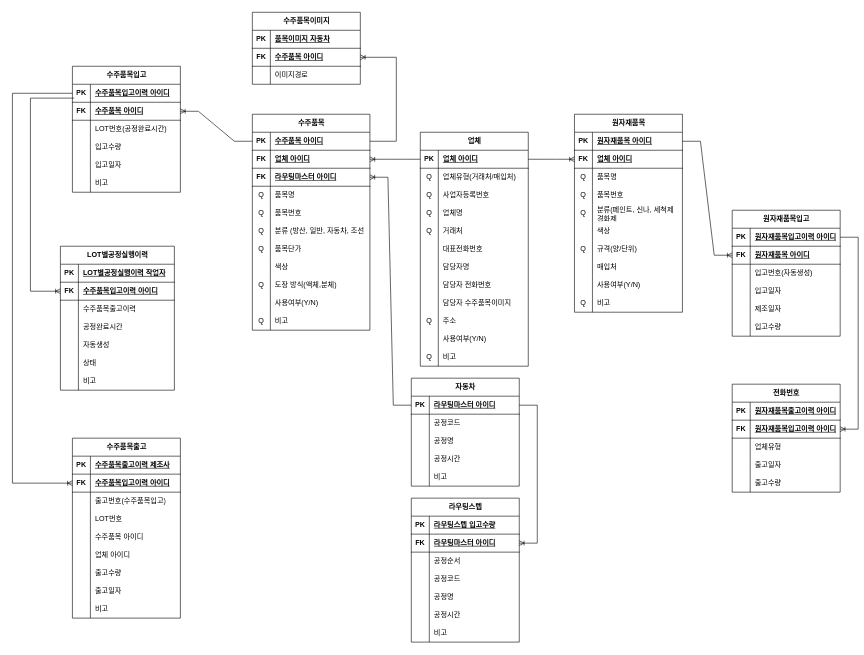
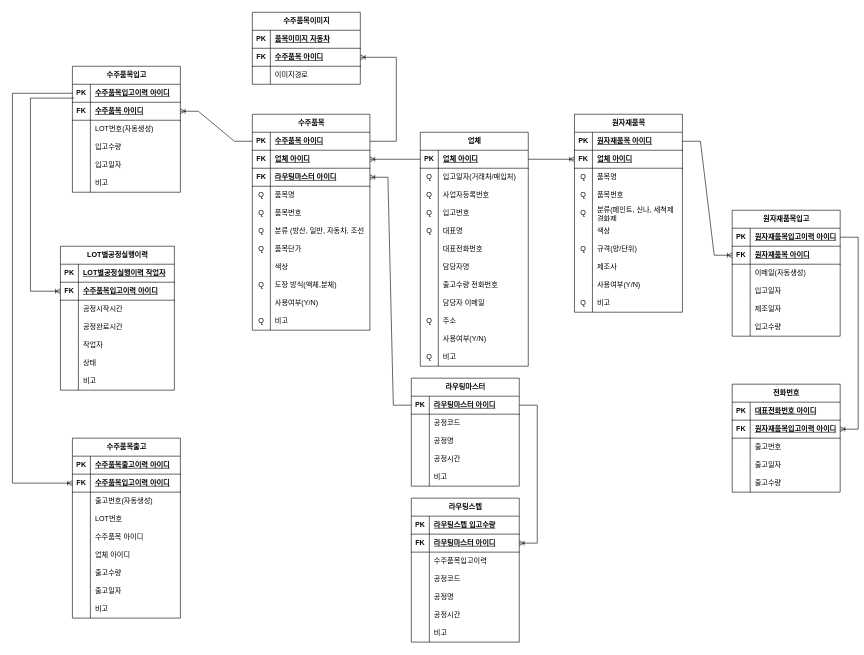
- <mxCell id="176" value="LOT번호(공정완료시간)" style="shape=partialRectangle;connectable=0;fillColor=none;top=0;left=0;bottom=0;right=0;align=left;spacingLeft=6;overflow=hidden;whiteSpace=wrap;html=1;" vertex="1" parent="174"><mxGeometry x="30" width="150" height="30" as="geometry"><mxRectangle width="150" height="30" as="alternateBounds" /></mxGeometry></mxCell>
+ <mxCell id="176" value="LOT번호(자동생성)" style="shape=partialRectangle;connectable=0;fillColor=none;top=0;left=0;bottom=0;right=0;align=left;spacingLeft=6;overflow=hidden;whiteSpace=wrap;html=1;" vertex="1" parent="174"><mxGeometry x="30" width="150" height="30" as="geometry"><mxRectangle width="150" height="30" as="alternateBounds" /></mxGeometry></mxCell>
- <mxCell id="8" value="업체유형(거래처/매입처)" style="shape=partialRectangle;connectable=0;fillColor=none;top=0;left=0;bottom=0;right=0;align=left;spacingLeft=6;overflow=hidden;whiteSpace=wrap;html=1;" vertex="1" parent="6"><mxGeometry x="30" width="150" height="30" as="geometry"><mxRectangle width="150" height="30" as="alternateBounds" /></mxGeometry></mxCell>
+ <mxCell id="8" value="입고일자(거래처/매입처)" style="shape=partialRectangle;connectable=0;fillColor=none;top=0;left=0;bottom=0;right=0;align=left;spacingLeft=6;overflow=hidden;whiteSpace=wrap;html=1;" vertex="1" parent="6"><mxGeometry x="30" width="150" height="30" as="geometry"><mxRectangle width="150" height="30" as="alternateBounds" /></mxGeometry></mxCell>
- <mxCell id="14" value="업체명" style="shape=partialRectangle;connectable=0;fillColor=none;top=0;left=0;bottom=0;right=0;align=left;spacingLeft=6;overflow=hidden;whiteSpace=wrap;html=1;" vertex="1" parent="12"><mxGeometry x="30" width="150" height="30" as="geometry"><mxRectangle width="150" height="30" as="alternateBounds" /></mxGeometry></mxCell>
+ <mxCell id="14" value="입고번호" style="shape=partialRectangle;connectable=0;fillColor=none;top=0;left=0;bottom=0;right=0;align=left;spacingLeft=6;overflow=hidden;whiteSpace=wrap;html=1;" vertex="1" parent="12"><mxGeometry x="30" width="150" height="30" as="geometry"><mxRectangle width="150" height="30" as="alternateBounds" /></mxGeometry></mxCell>
- <mxCell id="17" value="거래처" style="shape=partialRectangle;connectable=0;fillColor=none;top=0;left=0;bottom=0;right=0;align=left;spacingLeft=6;overflow=hidden;whiteSpace=wrap;html=1;" vertex="1" parent="15"><mxGeometry x="30" width="150" height="30" as="geometry"><mxRectangle width="150" height="30" as="alternateBounds" /></mxGeometry></mxCell>
+ <mxCell id="17" value="대표명" style="shape=partialRectangle;connectable=0;fillColor=none;top=0;left=0;bottom=0;right=0;align=left;spacingLeft=6;overflow=hidden;whiteSpace=wrap;html=1;" vertex="1" parent="15"><mxGeometry x="30" width="150" height="30" as="geometry"><mxRectangle width="150" height="30" as="alternateBounds" /></mxGeometry></mxCell>
- <mxCell id="97" value="매입처" style="shape=partialRectangle;connectable=0;fillColor=none;top=0;left=0;bottom=0;right=0;align=left;spacingLeft=6;overflow=hidden;whiteSpace=wrap;html=1;" vertex="1" parent="95"><mxGeometry x="30" width="150" height="30" as="geometry"><mxRectangle width="150" height="30" as="alternateBounds" /></mxGeometry></mxCell>
+ <mxCell id="97" value="제조사" style="shape=partialRectangle;connectable=0;fillColor=none;top=0;left=0;bottom=0;right=0;align=left;spacingLeft=6;overflow=hidden;whiteSpace=wrap;html=1;" vertex="1" parent="95"><mxGeometry x="30" width="150" height="30" as="geometry"><mxRectangle width="150" height="30" as="alternateBounds" /></mxGeometry></mxCell>
- <mxCell id="224" value="입고번호(자동생성)" style="shape=partialRectangle;connectable=0;fillColor=none;top=0;left=0;bottom=0;right=0;align=left;spacingLeft=6;overflow=hidden;whiteSpace=wrap;html=1;" vertex="1" parent="222"><mxGeometry x="30" width="150" height="30" as="geometry"><mxRectangle width="150" height="30" as="alternateBounds" /></mxGeometry></mxCell>
+ <mxCell id="224" value="이메일(자동생성)" style="shape=partialRectangle;connectable=0;fillColor=none;top=0;left=0;bottom=0;right=0;align=left;spacingLeft=6;overflow=hidden;whiteSpace=wrap;html=1;" vertex="1" parent="222"><mxGeometry x="30" width="150" height="30" as="geometry"><mxRectangle width="150" height="30" as="alternateBounds" /></mxGeometry></mxCell>
- <mxCell id="26" value="담당자 전화번호" style="shape=partialRectangle;connectable=0;fillColor=none;top=0;left=0;bottom=0;right=0;align=left;spacingLeft=6;overflow=hidden;whiteSpace=wrap;html=1;" vertex="1" parent="24"><mxGeometry x="30" width="150" height="30" as="geometry"><mxRectangle width="150" height="30" as="alternateBounds" /></mxGeometry></mxCell>
+ <mxCell id="26" value="출고수량 전화번호" style="shape=partialRectangle;connectable=0;fillColor=none;top=0;left=0;bottom=0;right=0;align=left;spacingLeft=6;overflow=hidden;whiteSpace=wrap;html=1;" vertex="1" parent="24"><mxGeometry x="30" width="150" height="30" as="geometry"><mxRectangle width="150" height="30" as="alternateBounds" /></mxGeometry></mxCell>
- <mxCell id="29" value="담당자 수주품목이미지" style="shape=partialRectangle;connectable=0;fillColor=none;top=0;left=0;bottom=0;right=0;align=left;spacingLeft=6;overflow=hidden;whiteSpace=wrap;html=1;" vertex="1" parent="27"><mxGeometry x="30" width="150" height="30" as="geometry"><mxRectangle width="150" height="30" as="alternateBounds" /></mxGeometry></mxCell>
+ <mxCell id="29" value="담당자 이메일" style="shape=partialRectangle;connectable=0;fillColor=none;top=0;left=0;bottom=0;right=0;align=left;spacingLeft=6;overflow=hidden;whiteSpace=wrap;html=1;" vertex="1" parent="27"><mxGeometry x="30" width="150" height="30" as="geometry"><mxRectangle width="150" height="30" as="alternateBounds" /></mxGeometry></mxCell>
- <mxCell id="154" value="수주품목출고이력" style="shape=partialRectangle;connectable=0;fillColor=none;top=0;left=0;bottom=0;right=0;align=left;spacingLeft=6;overflow=hidden;whiteSpace=wrap;html=1;" vertex="1" parent="152"><mxGeometry x="30" width="160" height="30" as="geometry"><mxRectangle width="160" height="30" as="alternateBounds" /></mxGeometry></mxCell>
+ <mxCell id="154" value="공정시작시간" style="shape=partialRectangle;connectable=0;fillColor=none;top=0;left=0;bottom=0;right=0;align=left;spacingLeft=6;overflow=hidden;whiteSpace=wrap;html=1;" vertex="1" parent="152"><mxGeometry x="30" width="160" height="30" as="geometry"><mxRectangle width="160" height="30" as="alternateBounds" /></mxGeometry></mxCell>
- <mxCell id="160" value="자동생성" style="shape=partialRectangle;connectable=0;fillColor=none;top=0;left=0;bottom=0;right=0;align=left;spacingLeft=6;overflow=hidden;whiteSpace=wrap;html=1;" vertex="1" parent="158"><mxGeometry x="30" width="160" height="30" as="geometry"><mxRectangle width="160" height="30" as="alternateBounds" /></mxGeometry></mxCell>
+ <mxCell id="160" value="작업자" style="shape=partialRectangle;connectable=0;fillColor=none;top=0;left=0;bottom=0;right=0;align=left;spacingLeft=6;overflow=hidden;whiteSpace=wrap;html=1;" vertex="1" parent="158"><mxGeometry x="30" width="160" height="30" as="geometry"><mxRectangle width="160" height="30" as="alternateBounds" /></mxGeometry></mxCell>
- <mxCell id="106" value="자동차" style="shape=table;startSize=30;container=1;collapsible=1;childLayout=tableLayout;fixedRows=1;rowLines=0;fontStyle=1;align=center;resizeLast=1;html=1;" vertex="1" parent="1"><mxGeometry x="685" y="630" width="180" height="180" as="geometry" /></mxCell>
+ <mxCell id="106" value="라우팅마스터" style="shape=table;startSize=30;container=1;collapsible=1;childLayout=tableLayout;fixedRows=1;rowLines=0;fontStyle=1;align=center;resizeLast=1;html=1;" vertex="1" parent="1"><mxGeometry x="685" y="630" width="180" height="180" as="geometry" /></mxCell>
- <mxCell id="237" value="원자재품목출고이력 아이디" style="shape=partialRectangle;connectable=0;fillColor=none;top=0;left=0;bottom=0;right=0;align=left;spacingLeft=6;fontStyle=5;overflow=hidden;whiteSpace=wrap;html=1;" vertex="1" parent="235"><mxGeometry x="30" width="150" height="30" as="geometry"><mxRectangle width="150" height="30" as="alternateBounds" /></mxGeometry></mxCell>
+ <mxCell id="237" value="대표전화번호 아이디" style="shape=partialRectangle;connectable=0;fillColor=none;top=0;left=0;bottom=0;right=0;align=left;spacingLeft=6;fontStyle=5;overflow=hidden;whiteSpace=wrap;html=1;" vertex="1" parent="235"><mxGeometry x="30" width="150" height="30" as="geometry"><mxRectangle width="150" height="30" as="alternateBounds" /></mxGeometry></mxCell>
- <mxCell id="243" value="업체유형" style="shape=partialRectangle;connectable=0;fillColor=none;top=0;left=0;bottom=0;right=0;align=left;spacingLeft=6;overflow=hidden;whiteSpace=wrap;html=1;" vertex="1" parent="241"><mxGeometry x="30" width="150" height="30" as="geometry"><mxRectangle width="150" height="30" as="alternateBounds" /></mxGeometry></mxCell>
+ <mxCell id="243" value="출고번호" style="shape=partialRectangle;connectable=0;fillColor=none;top=0;left=0;bottom=0;right=0;align=left;spacingLeft=6;overflow=hidden;whiteSpace=wrap;html=1;" vertex="1" parent="241"><mxGeometry x="30" width="150" height="30" as="geometry"><mxRectangle width="150" height="30" as="alternateBounds" /></mxGeometry></mxCell>
- <mxCell id="190" value="수주품목출고이력 제조사" style="shape=partialRectangle;connectable=0;fillColor=none;top=0;left=0;bottom=0;right=0;align=left;spacingLeft=6;fontStyle=5;overflow=hidden;whiteSpace=wrap;html=1;" vertex="1" parent="188"><mxGeometry x="30" width="150" height="30" as="geometry"><mxRectangle width="150" height="30" as="alternateBounds" /></mxGeometry></mxCell>
+ <mxCell id="190" value="수주품목출고이력 아이디" style="shape=partialRectangle;connectable=0;fillColor=none;top=0;left=0;bottom=0;right=0;align=left;spacingLeft=6;fontStyle=5;overflow=hidden;whiteSpace=wrap;html=1;" vertex="1" parent="188"><mxGeometry x="30" width="150" height="30" as="geometry"><mxRectangle width="150" height="30" as="alternateBounds" /></mxGeometry></mxCell>
- <mxCell id="196" value="출고번호(수주품목입고)" style="shape=partialRectangle;connectable=0;fillColor=none;top=0;left=0;bottom=0;right=0;align=left;spacingLeft=6;overflow=hidden;whiteSpace=wrap;html=1;" vertex="1" parent="194"><mxGeometry x="30" width="150" height="30" as="geometry"><mxRectangle width="150" height="30" as="alternateBounds" /></mxGeometry></mxCell>
+ <mxCell id="196" value="출고번호(자동생성)" style="shape=partialRectangle;connectable=0;fillColor=none;top=0;left=0;bottom=0;right=0;align=left;spacingLeft=6;overflow=hidden;whiteSpace=wrap;html=1;" vertex="1" parent="194"><mxGeometry x="30" width="150" height="30" as="geometry"><mxRectangle width="150" height="30" as="alternateBounds" /></mxGeometry></mxCell>
- <mxCell id="131" value="공정순서" style="shape=partialRectangle;connectable=0;fillColor=none;top=0;left=0;bottom=0;right=0;align=left;spacingLeft=6;overflow=hidden;whiteSpace=wrap;html=1;" vertex="1" parent="129"><mxGeometry x="30" width="150" height="30" as="geometry"><mxRectangle width="150" height="30" as="alternateBounds" /></mxGeometry></mxCell>
+ <mxCell id="131" value="수주품목입고이력" style="shape=partialRectangle;connectable=0;fillColor=none;top=0;left=0;bottom=0;right=0;align=left;spacingLeft=6;overflow=hidden;whiteSpace=wrap;html=1;" vertex="1" parent="129"><mxGeometry x="30" width="150" height="30" as="geometry"><mxRectangle width="150" height="30" as="alternateBounds" /></mxGeometry></mxCell>
